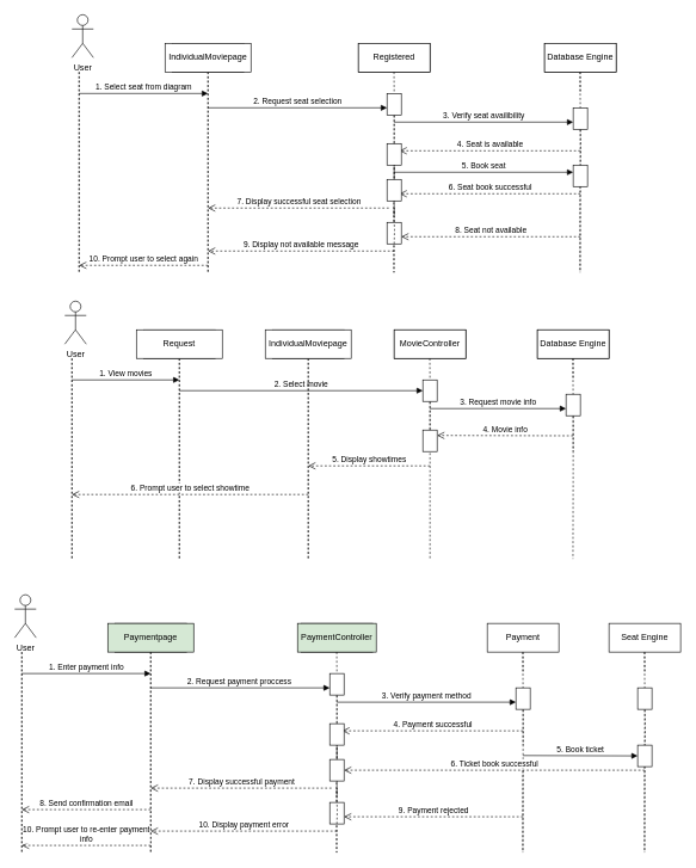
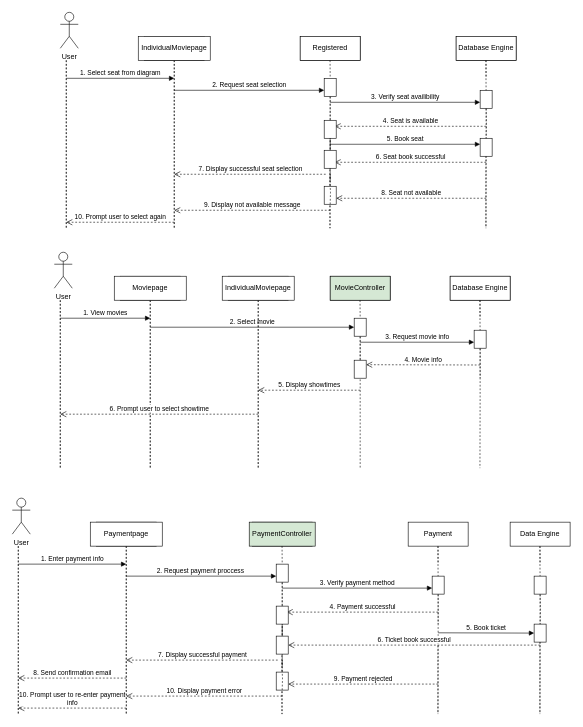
- <mxCell id="53" value="Request" style="whiteSpace=wrap;html=1;align=center;strokeColor=#000000;" vertex="1" parent="1"><mxGeometry x="190" y="460" width="120" height="40" as="geometry" /></mxCell>
+ <mxCell id="53" value="Moviepage" style="whiteSpace=wrap;html=1;align=center;strokeColor=#000000;" vertex="1" parent="1"><mxGeometry x="190" y="460" width="120" height="40" as="geometry" /></mxCell>
- <mxCell id="50" value="MovieController" style="whiteSpace=wrap;html=1;align=center;strokeColor=#000000;" vertex="1" parent="1"><mxGeometry x="550" y="460" width="100" height="40" as="geometry" /></mxCell>
+ <mxCell id="50" value="MovieController" style="whiteSpace=wrap;html=1;align=center;strokeColor=#000000;fillColor=#d5e8d4;" vertex="1" parent="1"><mxGeometry x="550" y="460" width="100" height="40" as="geometry" /></mxCell>
- <mxCell id="84" value="Paymentpage" style="whiteSpace=wrap;html=1;align=center;strokeColor=#000000;fillColor=#d5e8d4;" vertex="1" parent="1"><mxGeometry x="150" y="870" width="120" height="40" as="geometry" /></mxCell>
+ <mxCell id="84" value="Paymentpage" style="whiteSpace=wrap;html=1;align=center;strokeColor=#000000;" vertex="1" parent="1"><mxGeometry x="150" y="870" width="120" height="40" as="geometry" /></mxCell>
- <mxCell id="122" value="Seat Engine" style="whiteSpace=wrap;html=1;align=center;strokeColor=#000000;" vertex="1" parent="1"><mxGeometry x="850" y="870" width="100" height="40" as="geometry" /></mxCell>
+ <mxCell id="122" value="Data Engine" style="whiteSpace=wrap;html=1;align=center;strokeColor=#000000;" vertex="1" parent="1"><mxGeometry x="850" y="870" width="100" height="40" as="geometry" /></mxCell>
